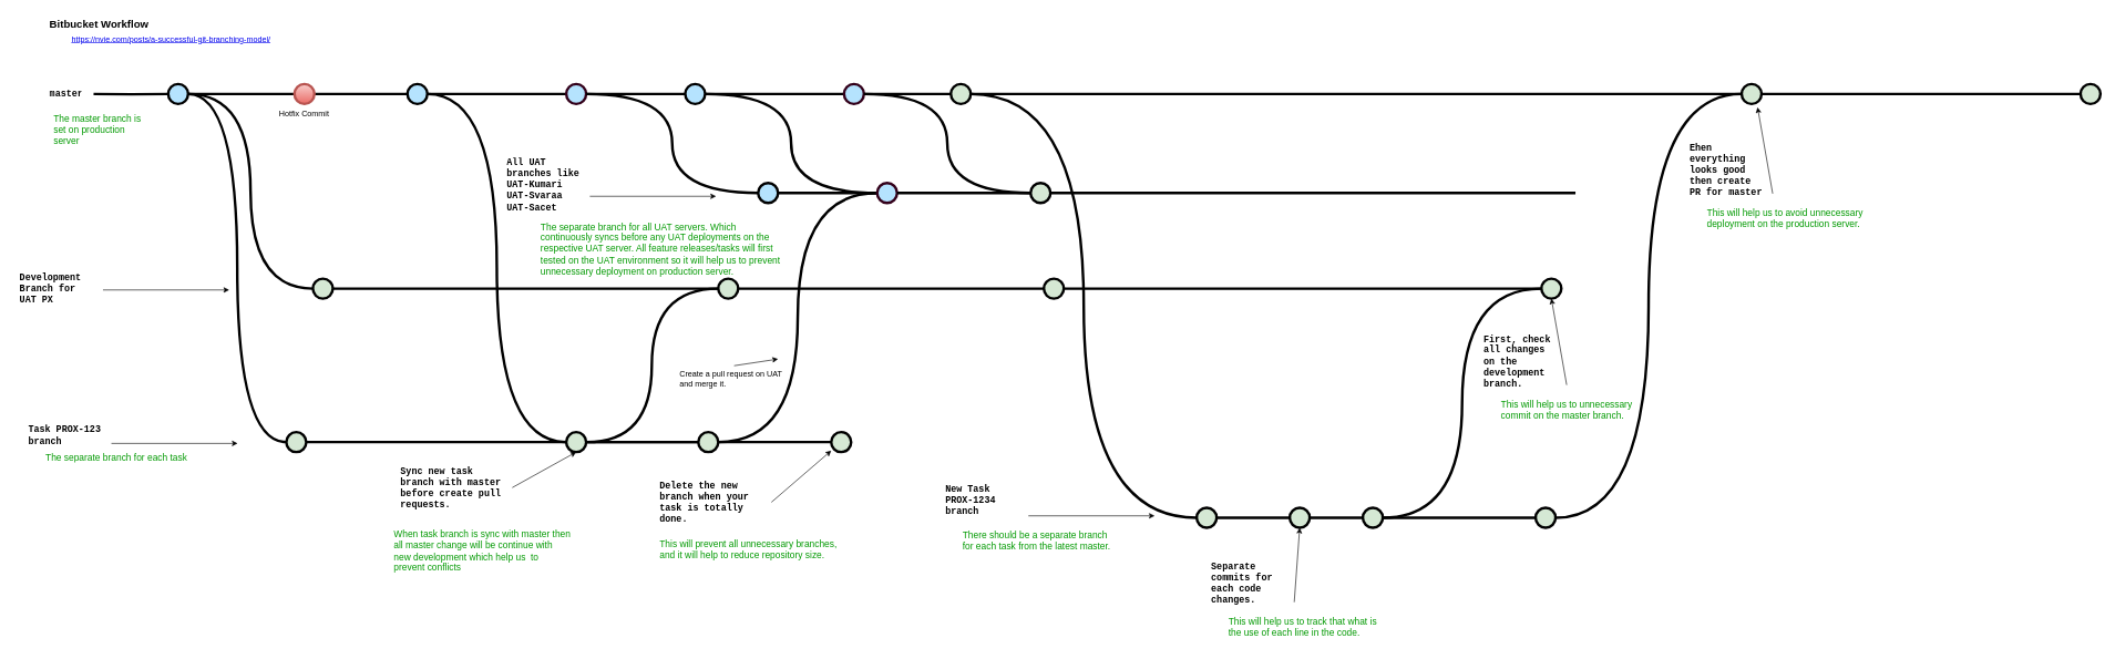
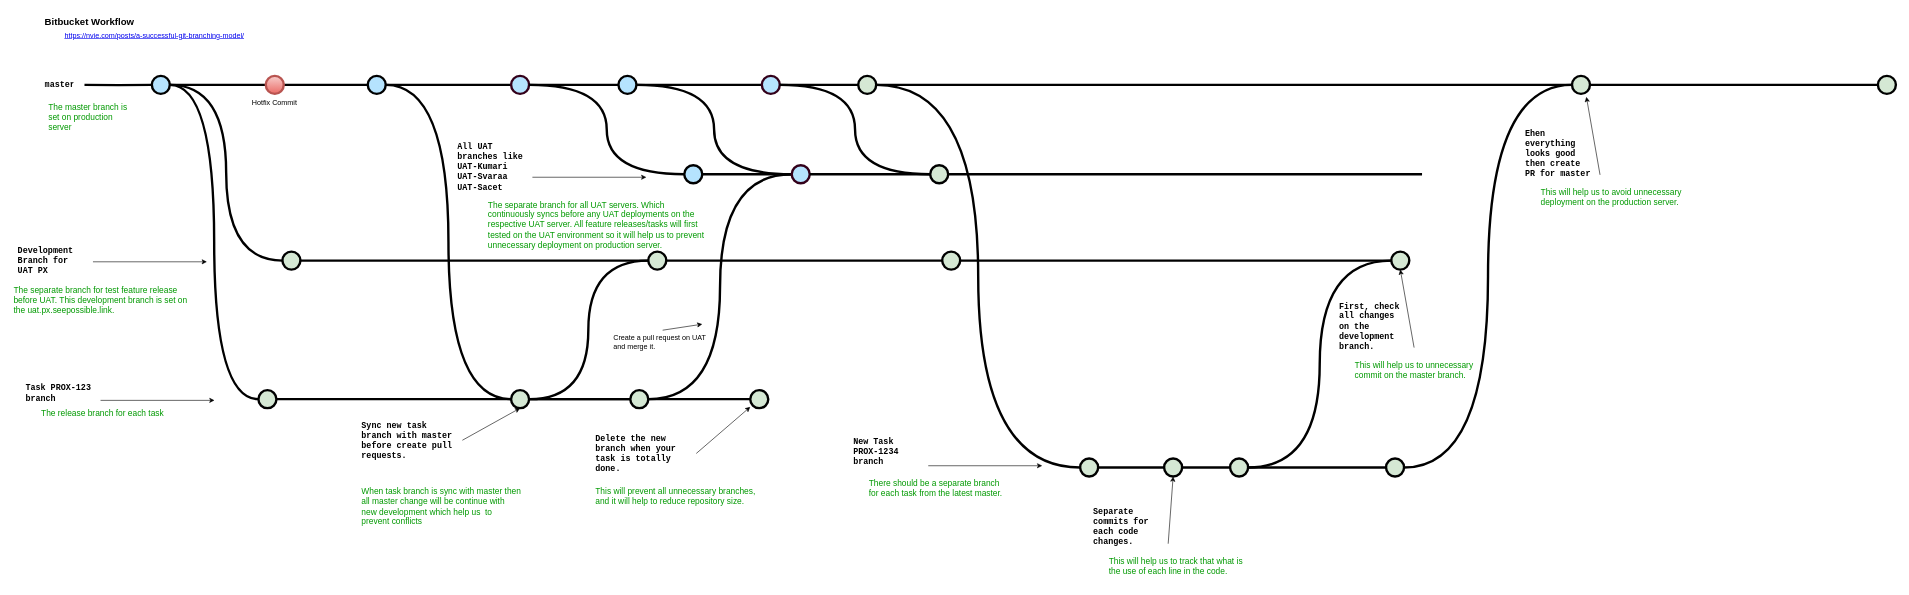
+ <mxCell id="37" value="The separate branch for test feature release before UAT. This development branch is set on the uat.px.seepossible.link." style="text;html=1;strokeColor=none;fillColor=none;align=left;verticalAlign=middle;whiteSpace=wrap;overflow=hidden;fontSize=14;fontStyle=0;fontColor=#009900;" parent="1" vertex="1"><mxGeometry x="20" y="470" width="298.25" height="60" as="geometry" /></mxCell>
- <mxCell id="16" value="The separate branch for each task" style="text;html=1;strokeColor=none;fillColor=none;align=left;verticalAlign=middle;whiteSpace=wrap;overflow=hidden;fontSize=14;fontStyle=0;fontColor=#009900;" parent="1" vertex="1"><mxGeometry x="65.75" y="677" width="240" height="20" as="geometry" /></mxCell>
+ <mxCell id="16" value="The release branch for each task" style="text;html=1;strokeColor=none;fillColor=none;align=left;verticalAlign=middle;whiteSpace=wrap;overflow=hidden;fontSize=14;fontStyle=0;fontColor=#009900;" parent="1" vertex="1"><mxGeometry x="65.75" y="677" width="240" height="20" as="geometry" /></mxCell>
- <mxCell id="46" value="When task branch is sync with master then all master change will be continue with new development which help us&amp;nbsp; to prevent conflicts" style="text;html=1;strokeColor=none;fillColor=none;align=left;verticalAlign=middle;whiteSpace=wrap;overflow=hidden;fontSize=14;fontStyle=0;fontColor=#009900;" vertex="1" parent="1"><mxGeometry x="590" y="782" width="270" height="93" as="geometry" /></mxCell>
+ <mxCell id="46" value="When task branch is sync with master then all master change will be continue with new development which help us&amp;nbsp; to prevent conflicts" style="text;html=1;strokeColor=none;fillColor=none;align=left;verticalAlign=middle;whiteSpace=wrap;overflow=hidden;fontSize=14;fontStyle=0;fontColor=#009900;" vertex="1" parent="1"><mxGeometry x="600" y="797" width="270" height="93" as="geometry" /></mxCell>
